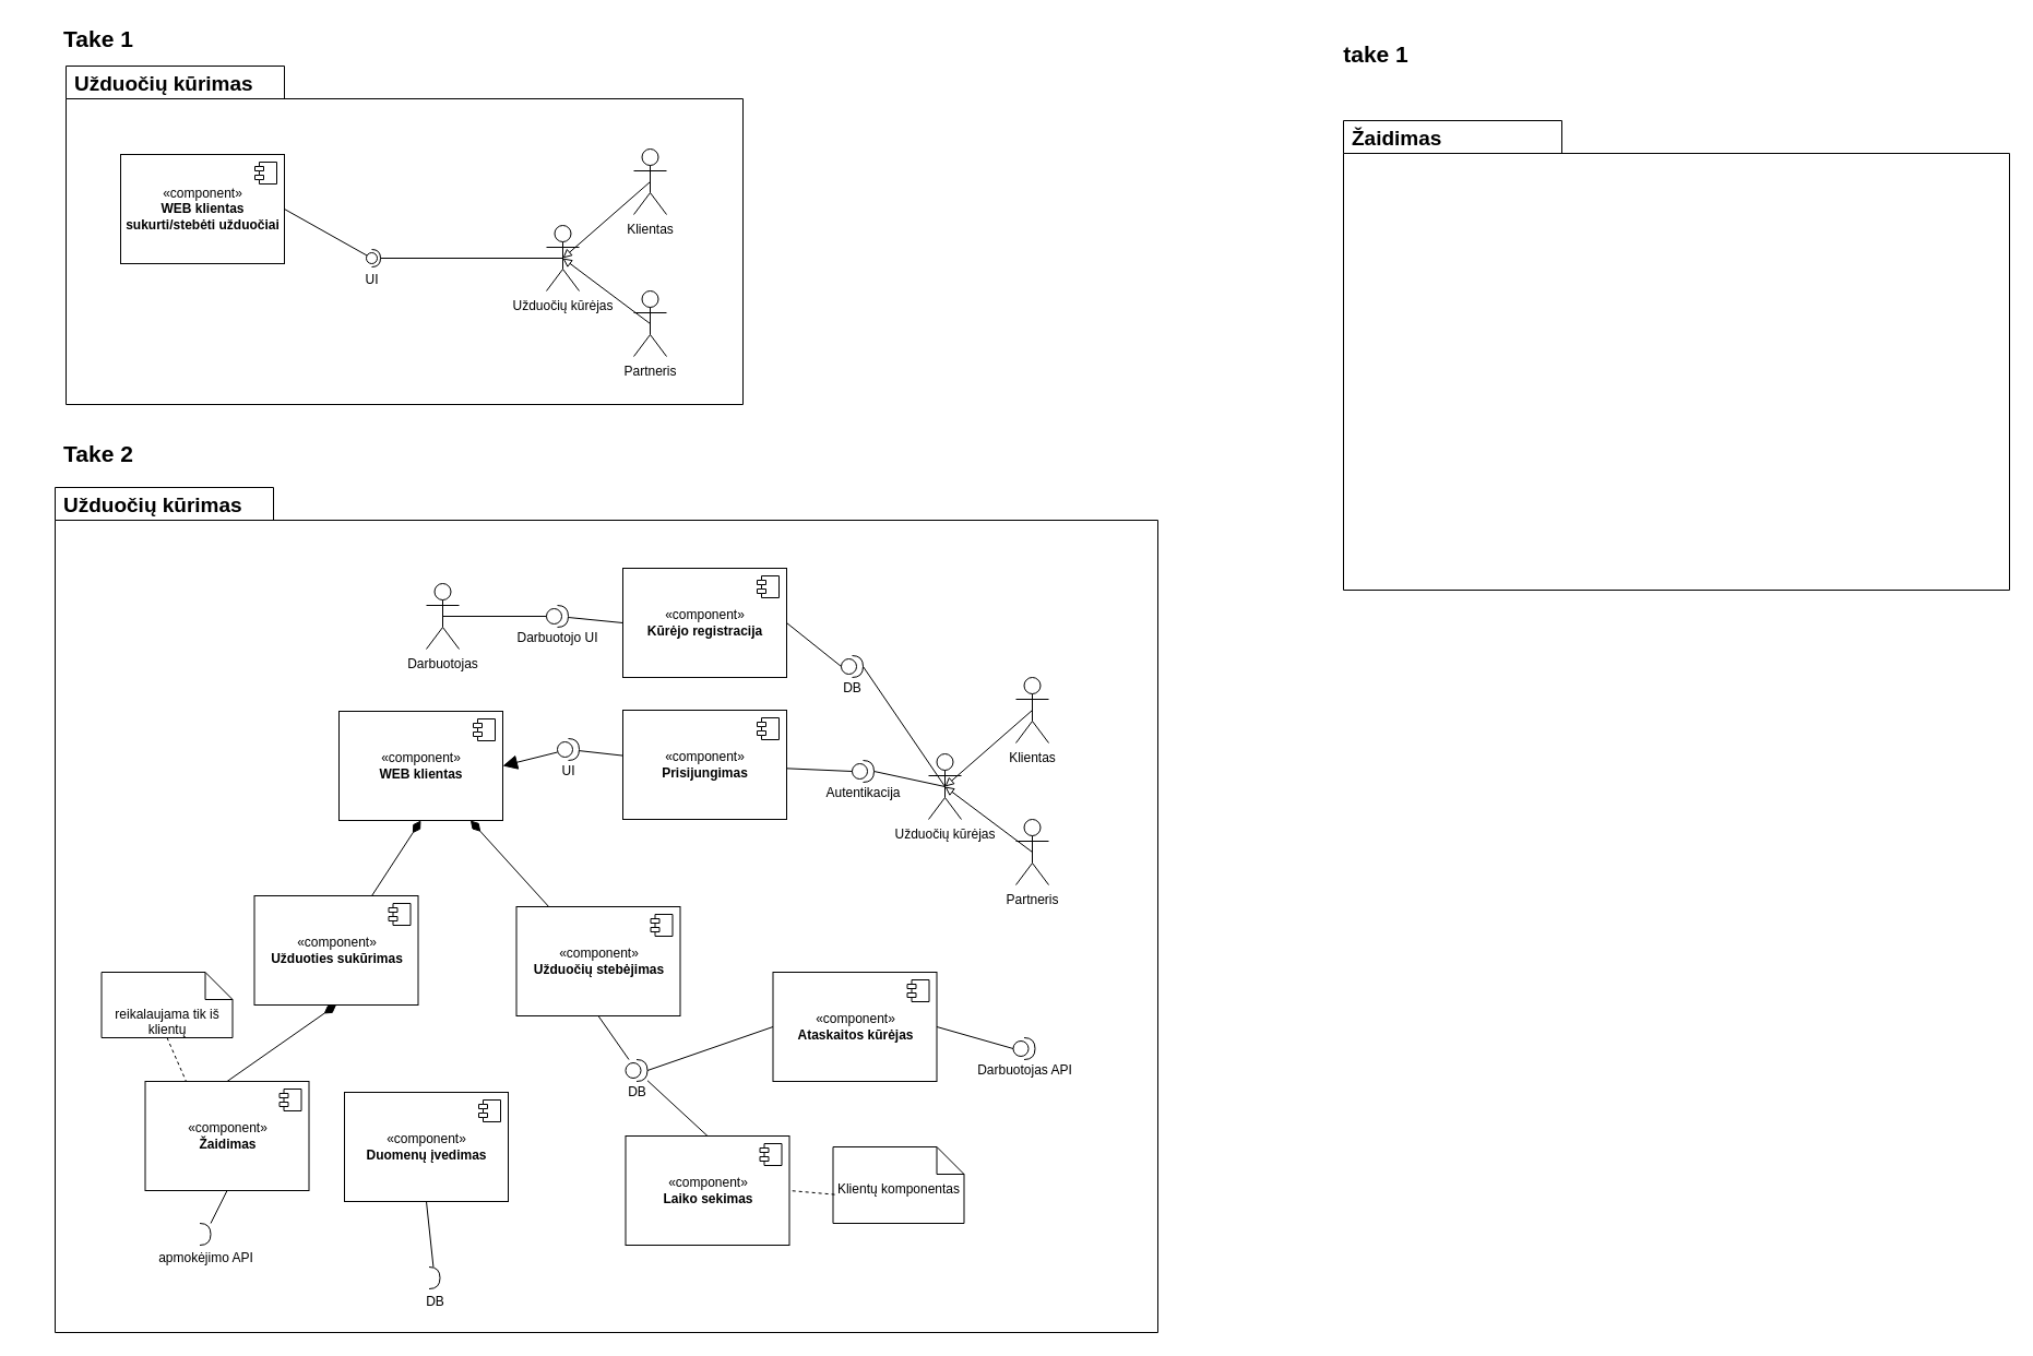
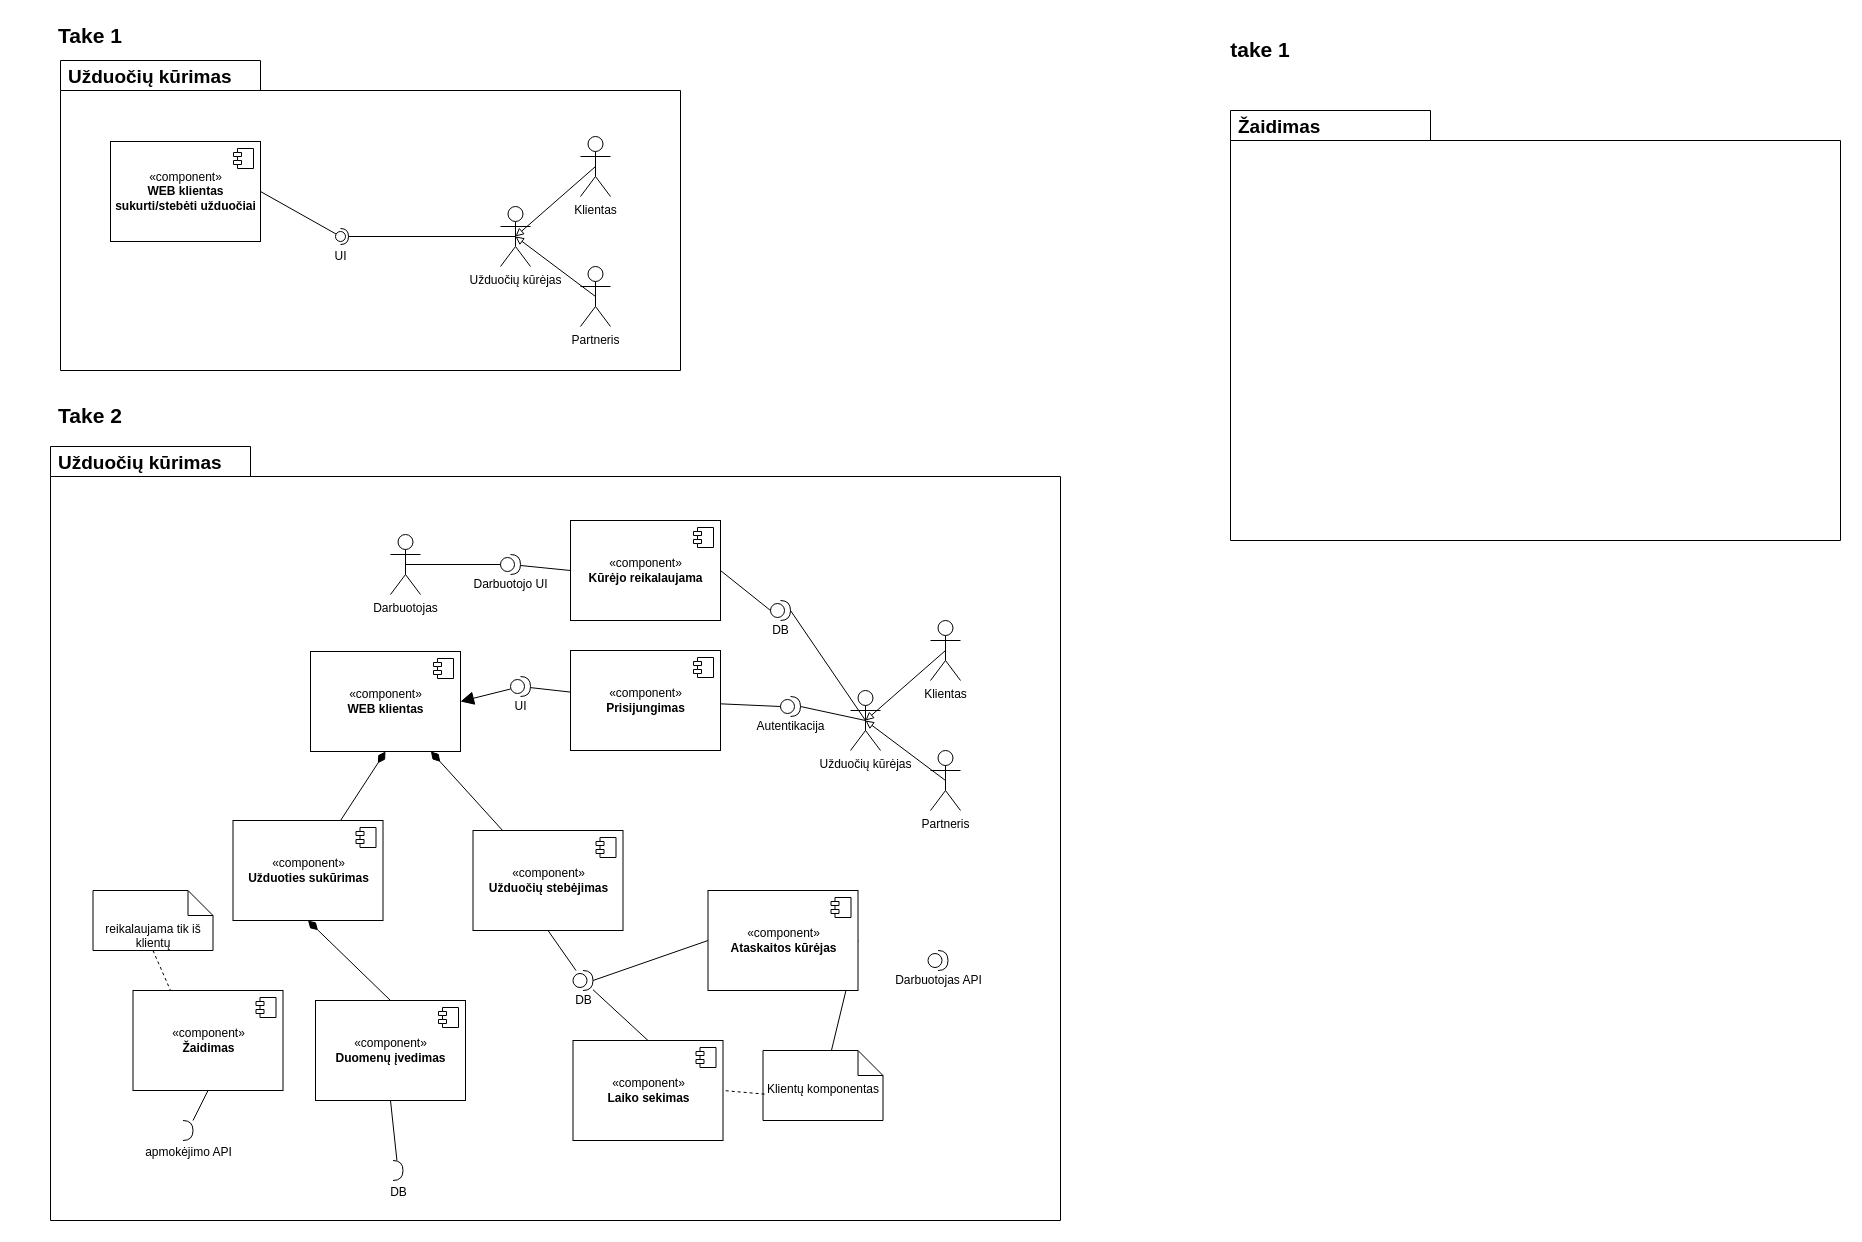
- <mxCell id="40" value="&lt;div&gt;«component»&lt;b&gt;&lt;br&gt;&lt;/b&gt;&lt;/div&gt;&lt;div&gt;&lt;b&gt;Kūrėjo registracija&lt;br&gt;&lt;/b&gt;&lt;/div&gt;" style="html=1;dropTarget=0;" vertex="1" parent="1"><mxGeometry x="570" y="520" width="150" height="100" as="geometry" /></mxCell>
+ <mxCell id="40" value="&lt;div&gt;«component»&lt;b&gt;&lt;br&gt;&lt;/b&gt;&lt;/div&gt;&lt;div&gt;&lt;b&gt;Kūrėjo reikalaujama&lt;br&gt;&lt;/b&gt;&lt;/div&gt;" style="html=1;dropTarget=0;" vertex="1" parent="1"><mxGeometry x="570" y="520" width="150" height="100" as="geometry" /></mxCell>
- <mxCell id="59" style="edgeStyle=none;rounded=0;orthogonalLoop=1;jettySize=auto;html=1;exitX=1;exitY=0.5;exitDx=0;exitDy=0;entryX=0;entryY=0.5;entryDx=0;entryDy=0;entryPerimeter=0;fontSize=12;endArrow=none;endFill=0;endSize=11;strokeColor=#000000;" edge="1" parent="1" source="60" target="62"><mxGeometry relative="1" as="geometry" /></mxCell>
+ <mxCell id="59" style="edgeStyle=none;rounded=0;orthogonalLoop=1;jettySize=auto;html=1;exitX=1;exitY=0.5;exitDx=0;exitDy=0;fontSize=12;endArrow=none;endFill=0;endSize=11;strokeColor=#000000;" edge="1" parent="1" source="60" target="70"><mxGeometry relative="1" as="geometry" /></mxCell>
- <mxCell id="42" style="edgeStyle=none;rounded=0;orthogonalLoop=1;jettySize=auto;html=1;entryX=0.5;entryY=1;entryDx=0;entryDy=0;fontSize=12;endArrow=diamondThin;endFill=1;strokeColor=#000000;exitX=0.5;exitY=0;exitDx=0;exitDy=0;endSize=11;" edge="1" parent="1" source="43" target="33"><mxGeometry relative="1" as="geometry" /></mxCell>
+ <mxCell id="47" style="edgeStyle=none;rounded=0;orthogonalLoop=1;jettySize=auto;html=1;entryX=0.5;entryY=1;entryDx=0;entryDy=0;fontSize=12;endArrow=diamondThin;endFill=1;strokeColor=#000000;exitX=0.5;exitY=0;exitDx=0;exitDy=0;endSize=11;" edge="1" parent="1" source="48" target="33"><mxGeometry relative="1" as="geometry"><mxPoint x="590" y="1020" as="targetPoint" /></mxGeometry></mxCell>
